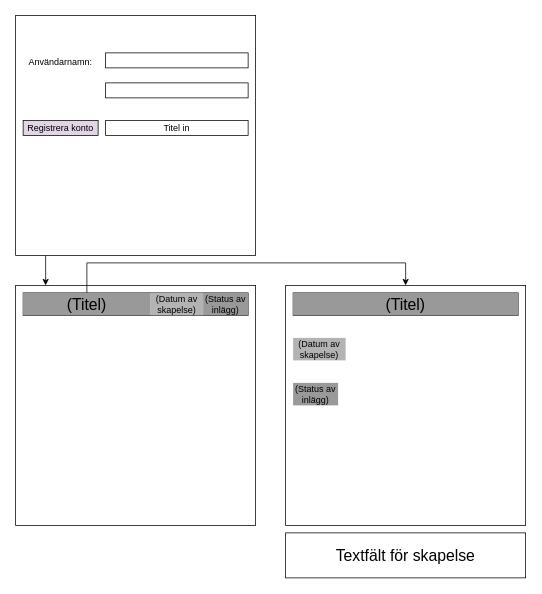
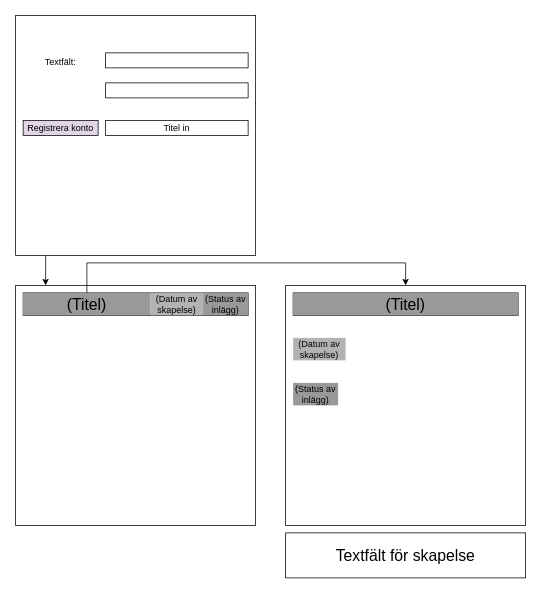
- <mxCell id="21" value="&lt;font style=&quot;font-size: 12px&quot;&gt;Användarnamn:&lt;/font&gt;" style="text;html=1;strokeColor=none;fillColor=none;align=center;verticalAlign=middle;whiteSpace=wrap;rounded=0;labelBackgroundColor=default;fontSize=18;" vertex="1" parent="1"><mxGeometry x="30" y="70" width="100" height="20" as="geometry" /></mxCell>
+ <mxCell id="21" value="&lt;font style=&quot;font-size: 12px&quot;&gt;Textfält:&lt;/font&gt;" style="text;html=1;strokeColor=none;fillColor=none;align=center;verticalAlign=middle;whiteSpace=wrap;rounded=0;labelBackgroundColor=default;fontSize=18;" vertex="1" parent="1"><mxGeometry x="30" y="70" width="100" height="20" as="geometry" /></mxCell>
